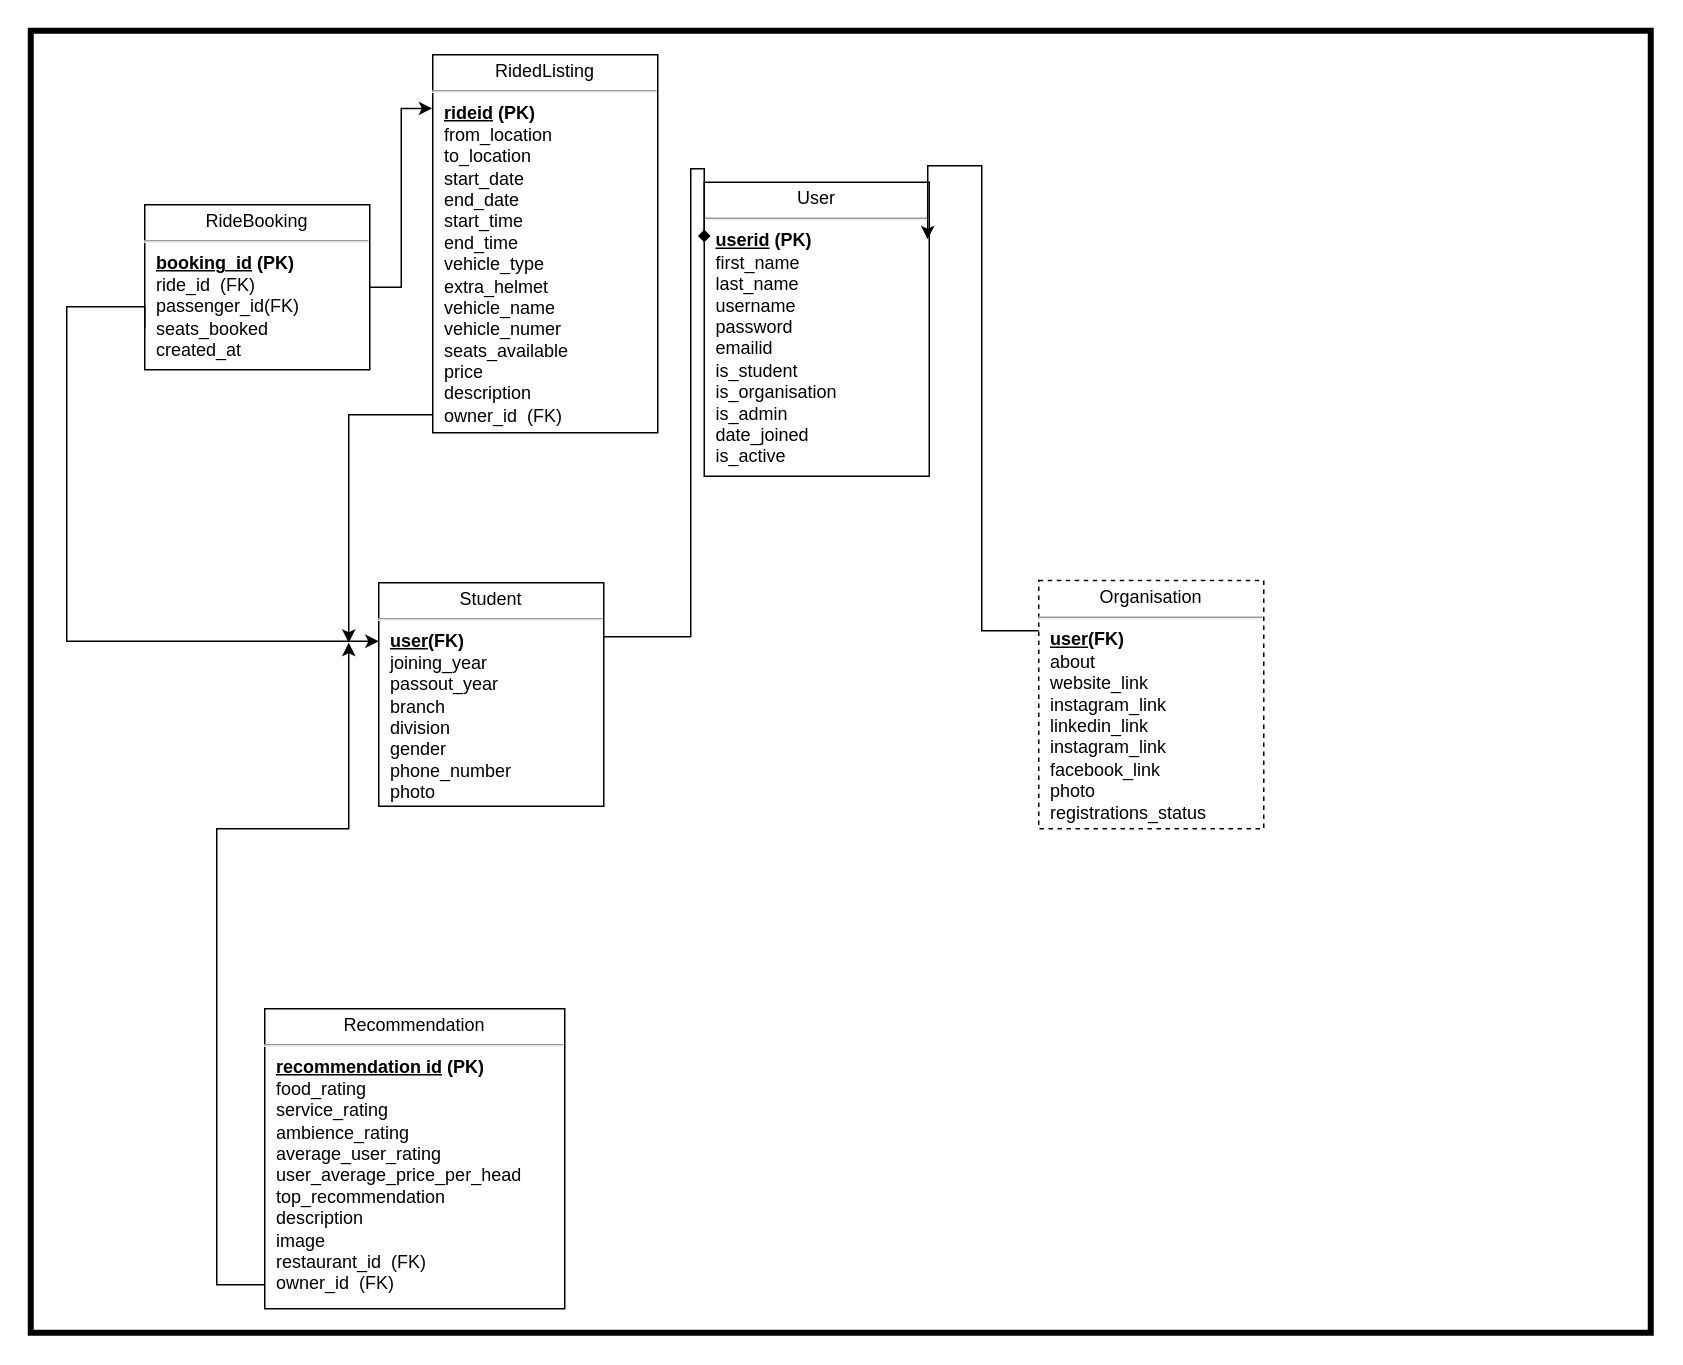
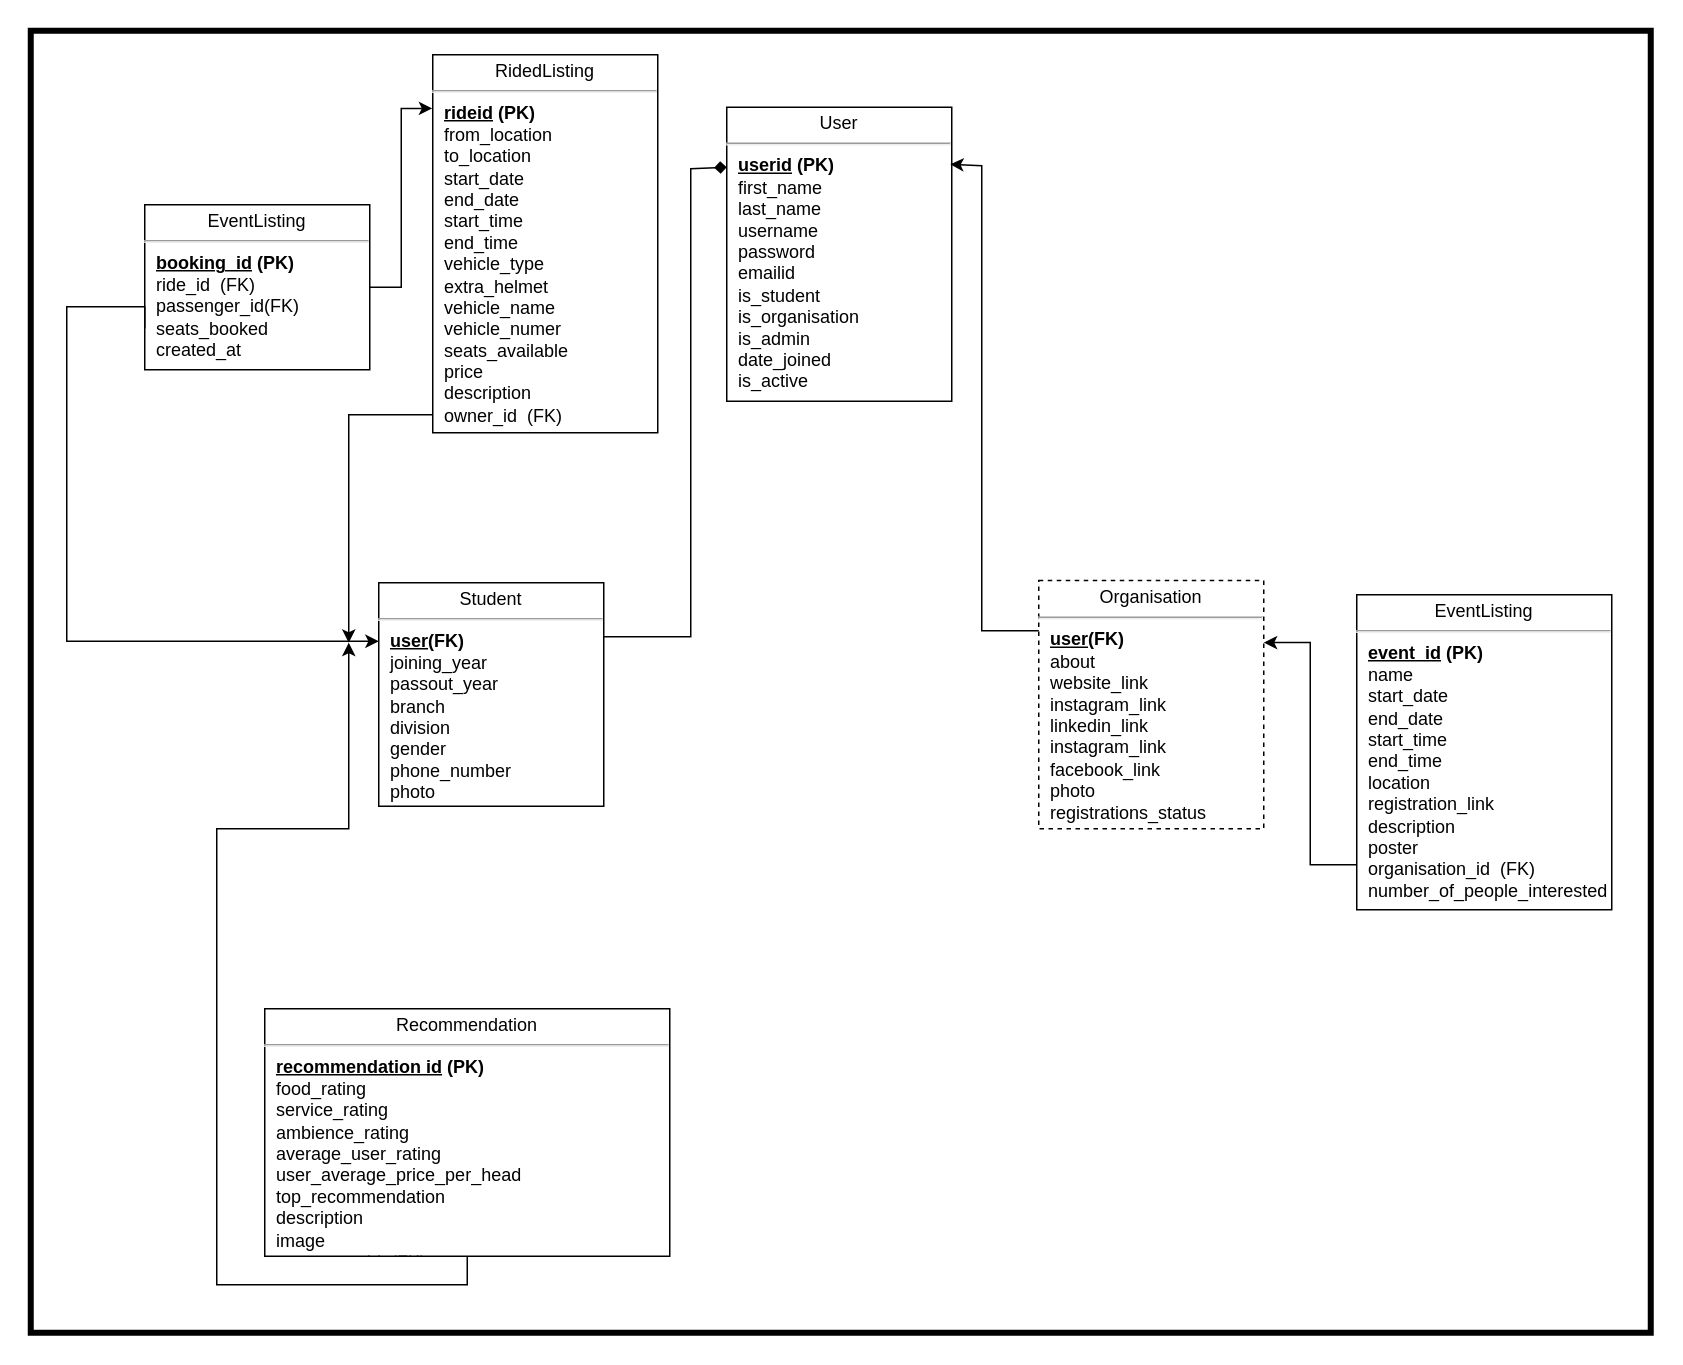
- <mxCell id="7" value="&lt;p style=&quot;margin: 4px 0px 0px; text-align: center;&quot;&gt;RideBooking&lt;/p&gt;&lt;hr&gt;&lt;p style=&quot;margin: 0px ; margin-left: 8px&quot;&gt;&lt;b&gt;&lt;u&gt;booking_id&lt;/u&gt; (PK)&lt;/b&gt;&lt;br&gt;ride_id&amp;nbsp; (FK)&lt;/p&gt;&lt;p style=&quot;margin: 0px ; margin-left: 8px&quot;&gt;passenger_id(FK)&lt;/p&gt;&lt;p style=&quot;margin: 0px ; margin-left: 8px&quot;&gt;seats_booked&lt;/p&gt;&lt;p style=&quot;margin: 0px ; margin-left: 8px&quot;&gt;created_at&lt;/p&gt;" style="verticalAlign=top;align=left;overflow=fill;fontSize=12;fontFamily=Helvetica;html=1;rounded=0;shadow=0;comic=0;labelBackgroundColor=none;strokeWidth=1" vertex="1" parent="1"><mxGeometry x="96" y="136" width="150" height="110" as="geometry" /></mxCell>
+ <mxCell id="7" value="&lt;p style=&quot;margin: 4px 0px 0px; text-align: center;&quot;&gt;EventListing&lt;/p&gt;&lt;hr&gt;&lt;p style=&quot;margin: 0px ; margin-left: 8px&quot;&gt;&lt;b&gt;&lt;u&gt;booking_id&lt;/u&gt; (PK)&lt;/b&gt;&lt;br&gt;ride_id&amp;nbsp; (FK)&lt;/p&gt;&lt;p style=&quot;margin: 0px ; margin-left: 8px&quot;&gt;passenger_id(FK)&lt;/p&gt;&lt;p style=&quot;margin: 0px ; margin-left: 8px&quot;&gt;seats_booked&lt;/p&gt;&lt;p style=&quot;margin: 0px ; margin-left: 8px&quot;&gt;created_at&lt;/p&gt;" style="verticalAlign=top;align=left;overflow=fill;fontSize=12;fontFamily=Helvetica;html=1;rounded=0;shadow=0;comic=0;labelBackgroundColor=none;strokeWidth=1" vertex="1" parent="1"><mxGeometry x="96" y="136" width="150" height="110" as="geometry" /></mxCell>
- <mxCell id="13" value="&lt;p style=&quot;margin: 4px 0px 0px; text-align: center;&quot;&gt;User&lt;/p&gt;&lt;hr&gt;&lt;p style=&quot;margin: 0px ; margin-left: 8px&quot;&gt;&lt;b&gt;&lt;u&gt;userid&lt;/u&gt; (PK)&lt;/b&gt;&lt;br&gt;first_name&lt;br&gt;last_name&lt;/p&gt;&lt;p style=&quot;margin: 0px ; margin-left: 8px&quot;&gt;username&lt;br&gt;&lt;/p&gt;&lt;p style=&quot;margin: 0px ; margin-left: 8px&quot;&gt;password&lt;br&gt;&lt;/p&gt;&lt;p style=&quot;margin: 0px ; margin-left: 8px&quot;&gt;emailid&lt;/p&gt;&lt;p style=&quot;margin: 0px ; margin-left: 8px&quot;&gt;is_student&lt;/p&gt;&lt;p style=&quot;margin: 0px ; margin-left: 8px&quot;&gt;is_organisation&lt;br&gt;&lt;/p&gt;&lt;p style=&quot;margin: 0px ; margin-left: 8px&quot;&gt;is_admin&lt;/p&gt;&lt;p style=&quot;margin: 0px ; margin-left: 8px&quot;&gt;date_joined&lt;/p&gt;&lt;p style=&quot;margin: 0px ; margin-left: 8px&quot;&gt;is_active&lt;/p&gt;" style="verticalAlign=top;align=left;overflow=fill;fontSize=12;fontFamily=Helvetica;html=1;rounded=0;shadow=0;comic=0;labelBackgroundColor=none;strokeWidth=1" vertex="1" parent="1"><mxGeometry x="469" y="121" width="150" height="196" as="geometry" /></mxCell>
+ <mxCell id="13" value="&lt;p style=&quot;margin: 4px 0px 0px; text-align: center;&quot;&gt;User&lt;/p&gt;&lt;hr&gt;&lt;p style=&quot;margin: 0px ; margin-left: 8px&quot;&gt;&lt;b&gt;&lt;u&gt;userid&lt;/u&gt; (PK)&lt;/b&gt;&lt;br&gt;first_name&lt;br&gt;last_name&lt;/p&gt;&lt;p style=&quot;margin: 0px ; margin-left: 8px&quot;&gt;username&lt;br&gt;&lt;/p&gt;&lt;p style=&quot;margin: 0px ; margin-left: 8px&quot;&gt;password&lt;br&gt;&lt;/p&gt;&lt;p style=&quot;margin: 0px ; margin-left: 8px&quot;&gt;emailid&lt;/p&gt;&lt;p style=&quot;margin: 0px ; margin-left: 8px&quot;&gt;is_student&lt;/p&gt;&lt;p style=&quot;margin: 0px ; margin-left: 8px&quot;&gt;is_organisation&lt;br&gt;&lt;/p&gt;&lt;p style=&quot;margin: 0px ; margin-left: 8px&quot;&gt;is_admin&lt;/p&gt;&lt;p style=&quot;margin: 0px ; margin-left: 8px&quot;&gt;date_joined&lt;/p&gt;&lt;p style=&quot;margin: 0px ; margin-left: 8px&quot;&gt;is_active&lt;/p&gt;" style="verticalAlign=top;align=left;overflow=fill;fontSize=12;fontFamily=Helvetica;html=1;rounded=0;shadow=0;comic=0;labelBackgroundColor=none;strokeWidth=1" vertex="1" parent="1"><mxGeometry x="484" y="71" width="150" height="196" as="geometry" /></mxCell>
+ <mxCell id="10" value="&lt;p style=&quot;margin: 4px 0px 0px; text-align: center;&quot;&gt;EventListing&lt;/p&gt;&lt;hr&gt;&lt;p style=&quot;margin: 0px ; margin-left: 8px&quot;&gt;&lt;b&gt;&lt;u&gt;event_id&lt;/u&gt; (PK)&lt;/b&gt;&lt;br&gt;&lt;/p&gt;&lt;p style=&quot;margin: 0px ; margin-left: 8px&quot;&gt;name&lt;/p&gt;&lt;p style=&quot;margin: 0px ; margin-left: 8px&quot;&gt;start_date&lt;/p&gt;&lt;p style=&quot;margin: 0px ; margin-left: 8px&quot;&gt;end_date&lt;/p&gt;&lt;p style=&quot;margin: 0px ; margin-left: 8px&quot;&gt;start_time&lt;/p&gt;&lt;p style=&quot;margin: 0px ; margin-left: 8px&quot;&gt;end_time&lt;/p&gt;&lt;p style=&quot;margin: 0px ; margin-left: 8px&quot;&gt;location&lt;/p&gt;&lt;p style=&quot;margin: 0px ; margin-left: 8px&quot;&gt;registration_link&lt;/p&gt;&lt;p style=&quot;margin: 0px ; margin-left: 8px&quot;&gt;description&lt;/p&gt;&lt;p style=&quot;margin: 0px ; margin-left: 8px&quot;&gt;poster&lt;/p&gt;&lt;p style=&quot;margin: 0px ; margin-left: 8px&quot;&gt;organisation_id&amp;nbsp; (FK)&lt;/p&gt;&lt;p style=&quot;margin: 0px ; margin-left: 8px&quot;&gt;number_of_people_interested&lt;/p&gt;" style="verticalAlign=top;align=left;overflow=fill;fontSize=12;fontFamily=Helvetica;html=1;rounded=0;shadow=0;comic=0;labelBackgroundColor=none;strokeWidth=1" vertex="1" parent="1"><mxGeometry x="904" y="396" width="170" height="210" as="geometry" /></mxCell>
+ <mxCell id="9" style="edgeStyle=orthogonalEdgeStyle;rounded=0;orthogonalLoop=1;jettySize=auto;html=1;entryX=1;entryY=0.25;entryDx=0;entryDy=0;" edge="1" parent="1" source="10" target="8"><mxGeometry relative="1" as="geometry"><Array as="points"><mxPoint x="873" y="576" /><mxPoint x="873" y="428" /></Array></mxGeometry></mxCell>
- <mxCell id="6" value="&lt;p style=&quot;margin: 4px 0px 0px; text-align: center;&quot;&gt;Recommendation&lt;/p&gt;&lt;hr&gt;&lt;p style=&quot;margin: 0px ; margin-left: 8px&quot;&gt;&lt;b&gt;&lt;u&gt;recommendation id&lt;/u&gt; (PK)&lt;/b&gt;&lt;br&gt;food_rating&lt;/p&gt;&lt;p style=&quot;margin: 0px ; margin-left: 8px&quot;&gt;service_rating&lt;/p&gt;&lt;p style=&quot;margin: 0px ; margin-left: 8px&quot;&gt;ambience_rating&lt;/p&gt;&lt;p style=&quot;margin: 0px ; margin-left: 8px&quot;&gt;average_user_rating&lt;/p&gt;&lt;p style=&quot;margin: 0px ; margin-left: 8px&quot;&gt;user_average_price_per_head&lt;/p&gt;&lt;p style=&quot;margin: 0px ; margin-left: 8px&quot;&gt;top_recommendation&lt;/p&gt;&lt;p style=&quot;margin: 0px ; margin-left: 8px&quot;&gt;description&lt;/p&gt;&lt;p style=&quot;margin: 0px ; margin-left: 8px&quot;&gt;image&lt;/p&gt;&lt;p style=&quot;margin: 0px ; margin-left: 8px&quot;&gt;restaurant_id&amp;nbsp; (FK)&lt;/p&gt;&lt;p style=&quot;margin: 0px ; margin-left: 8px&quot;&gt;owner_id&amp;nbsp; (FK)&lt;/p&gt;" style="verticalAlign=top;align=left;overflow=fill;fontSize=12;fontFamily=Helvetica;html=1;rounded=0;shadow=0;comic=0;labelBackgroundColor=none;strokeWidth=1" vertex="1" parent="1"><mxGeometry x="176" y="672" width="200" height="200" as="geometry" /></mxCell>
+ <mxCell id="6" value="&lt;p style=&quot;margin: 4px 0px 0px; text-align: center;&quot;&gt;Recommendation&lt;/p&gt;&lt;hr&gt;&lt;p style=&quot;margin: 0px ; margin-left: 8px&quot;&gt;&lt;b&gt;&lt;u&gt;recommendation id&lt;/u&gt; (PK)&lt;/b&gt;&lt;br&gt;food_rating&lt;/p&gt;&lt;p style=&quot;margin: 0px ; margin-left: 8px&quot;&gt;service_rating&lt;/p&gt;&lt;p style=&quot;margin: 0px ; margin-left: 8px&quot;&gt;ambience_rating&lt;/p&gt;&lt;p style=&quot;margin: 0px ; margin-left: 8px&quot;&gt;average_user_rating&lt;/p&gt;&lt;p style=&quot;margin: 0px ; margin-left: 8px&quot;&gt;user_average_price_per_head&lt;/p&gt;&lt;p style=&quot;margin: 0px ; margin-left: 8px&quot;&gt;top_recommendation&lt;/p&gt;&lt;p style=&quot;margin: 0px ; margin-left: 8px&quot;&gt;description&lt;/p&gt;&lt;p style=&quot;margin: 0px ; margin-left: 8px&quot;&gt;image&lt;/p&gt;&lt;p style=&quot;margin: 0px ; margin-left: 8px&quot;&gt;restaurant_id&amp;nbsp; (FK)&lt;/p&gt;&lt;p style=&quot;margin: 0px ; margin-left: 8px&quot;&gt;owner_id&amp;nbsp; (FK)&lt;/p&gt;" style="verticalAlign=top;align=left;overflow=fill;fontSize=12;fontFamily=Helvetica;html=1;rounded=0;shadow=0;comic=0;labelBackgroundColor=none;strokeWidth=1" vertex="1" parent="1"><mxGeometry x="176" y="672" width="270" height="165" as="geometry" /></mxCell>
